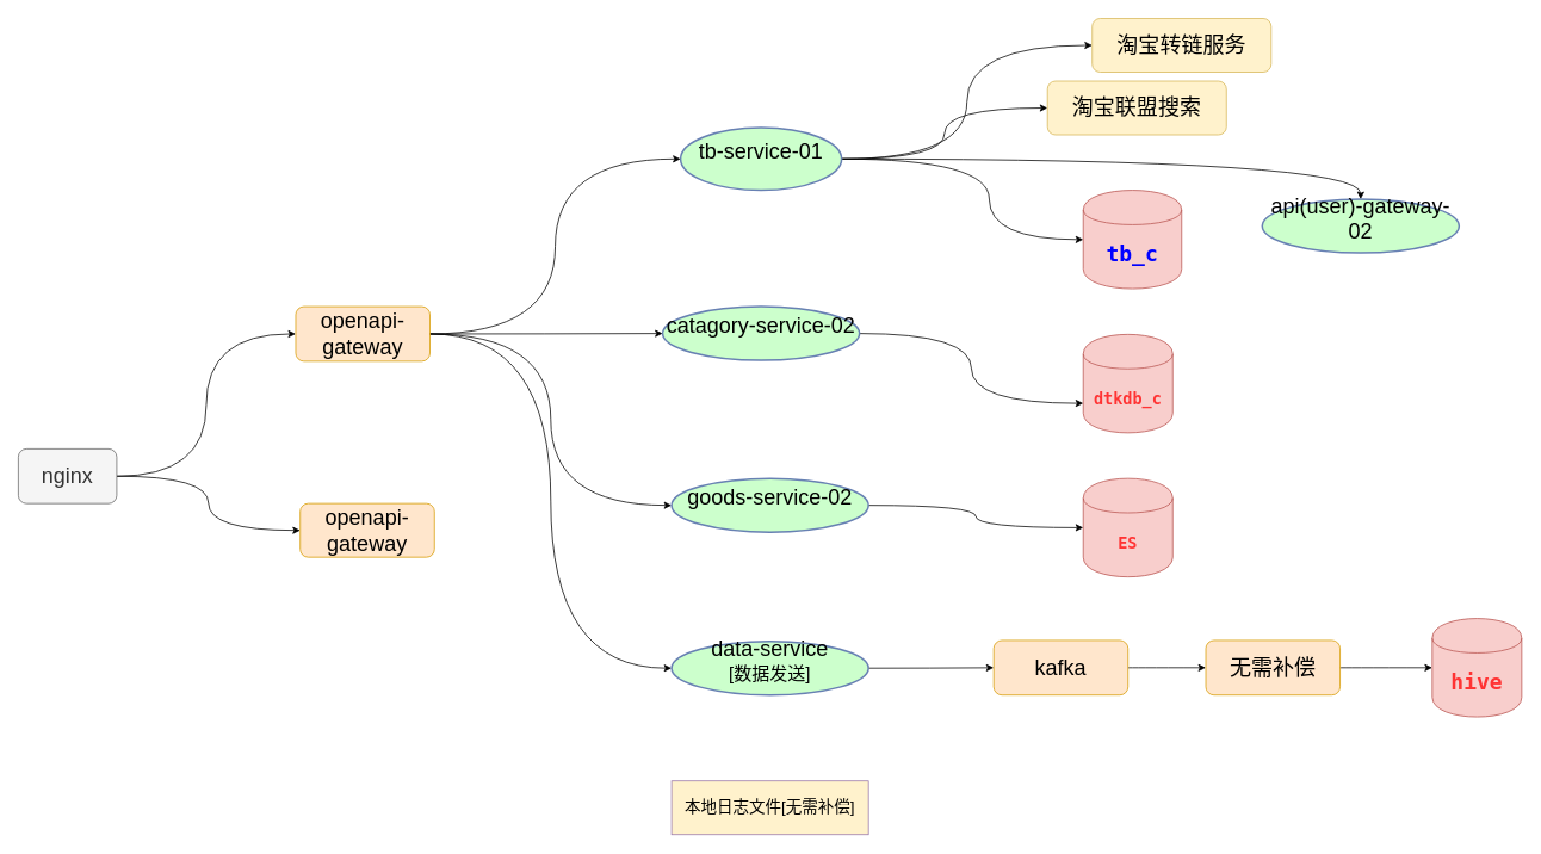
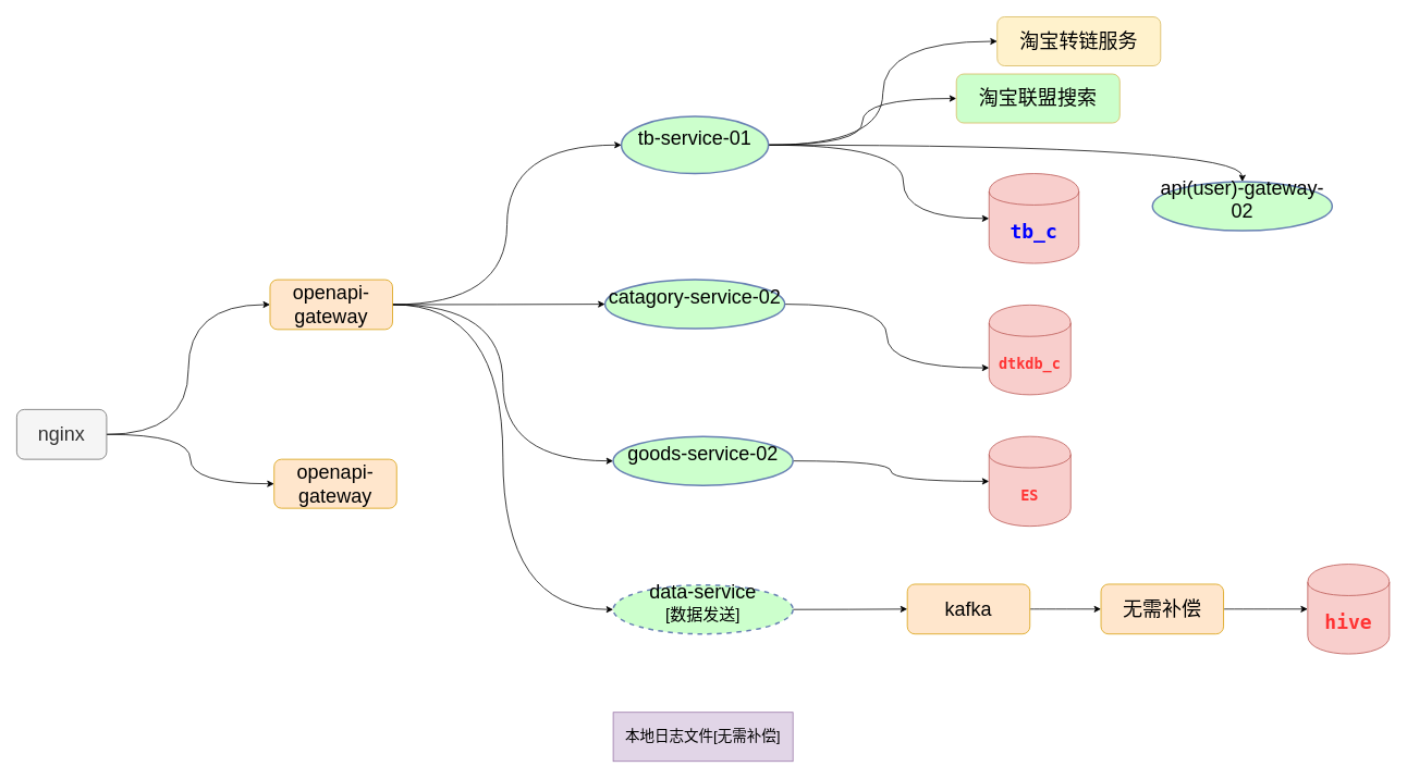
- <mxCell id="22" value="&lt;font style=&quot;font-size: 24px&quot;&gt;淘宝联盟搜索&lt;/font&gt;" style="rounded=1;whiteSpace=wrap;html=1;fillColor=#fff2cc;strokeColor=#d6b656;" vertex="1" parent="1"><mxGeometry x="1170" y="90" width="200" height="60" as="geometry" /></mxCell>
+ <mxCell id="22" value="&lt;font style=&quot;font-size: 24px&quot;&gt;淘宝联盟搜索&lt;/font&gt;" style="rounded=1;whiteSpace=wrap;html=1;fillColor=#ccffcc;strokeColor=#d6b656;" vertex="1" parent="1"><mxGeometry x="1170" y="90" width="200" height="60" as="geometry" /></mxCell>
- <mxCell id="27" value="&lt;font&gt;&lt;span style=&quot;font-size: 24px&quot;&gt;data-service&lt;/span&gt;&lt;br&gt;&lt;font style=&quot;font-size: 20px&quot;&gt;[数据发送]&lt;/font&gt;&lt;br&gt;&lt;/font&gt;" style="ellipse;whiteSpace=wrap;html=1;rounded=1;shadow=0;comic=0;labelBackgroundColor=none;strokeColor=#6881B3;strokeWidth=2;fillColor=#CCFFCC;fontFamily=Helvetica;fontSize=22;fontColor=#000000;verticalAlign=middle;gradientColor=none;gradientDirection=north;spacingBottom=17;" vertex="1" parent="1"><mxGeometry x="750" y="716" width="220" height="60" as="geometry" /></mxCell>
+ <mxCell id="27" value="&lt;font&gt;&lt;span style=&quot;font-size: 24px&quot;&gt;data-service&lt;/span&gt;&lt;br&gt;&lt;font style=&quot;font-size: 20px&quot;&gt;[数据发送]&lt;/font&gt;&lt;br&gt;&lt;/font&gt;" style="ellipse;whiteSpace=wrap;html=1;rounded=1;shadow=0;comic=0;labelBackgroundColor=none;strokeColor=#6881B3;strokeWidth=2;fillColor=#CCFFCC;fontFamily=Helvetica;fontSize=22;fontColor=#000000;verticalAlign=middle;gradientColor=none;gradientDirection=north;spacingBottom=17;dashed=1;" vertex="1" parent="1"><mxGeometry x="750" y="716" width="220" height="60" as="geometry" /></mxCell>
- <mxCell id="33" value="&lt;font style=&quot;font-size: 18px&quot;&gt;本地日志文件[无需补偿]&lt;/font&gt;" style="rounded=0;whiteSpace=wrap;html=1;fillColor=#fff2cc;strokeColor=#9673a6;" vertex="1" parent="1"><mxGeometry x="750" y="872" width="220" height="60" as="geometry" /></mxCell>
+ <mxCell id="33" value="&lt;font style=&quot;font-size: 18px&quot;&gt;本地日志文件[无需补偿]&lt;/font&gt;" style="rounded=0;whiteSpace=wrap;html=1;fillColor=#e1d5e7;strokeColor=#9673a6;" vertex="1" parent="1"><mxGeometry x="750" y="872" width="220" height="60" as="geometry" /></mxCell>
